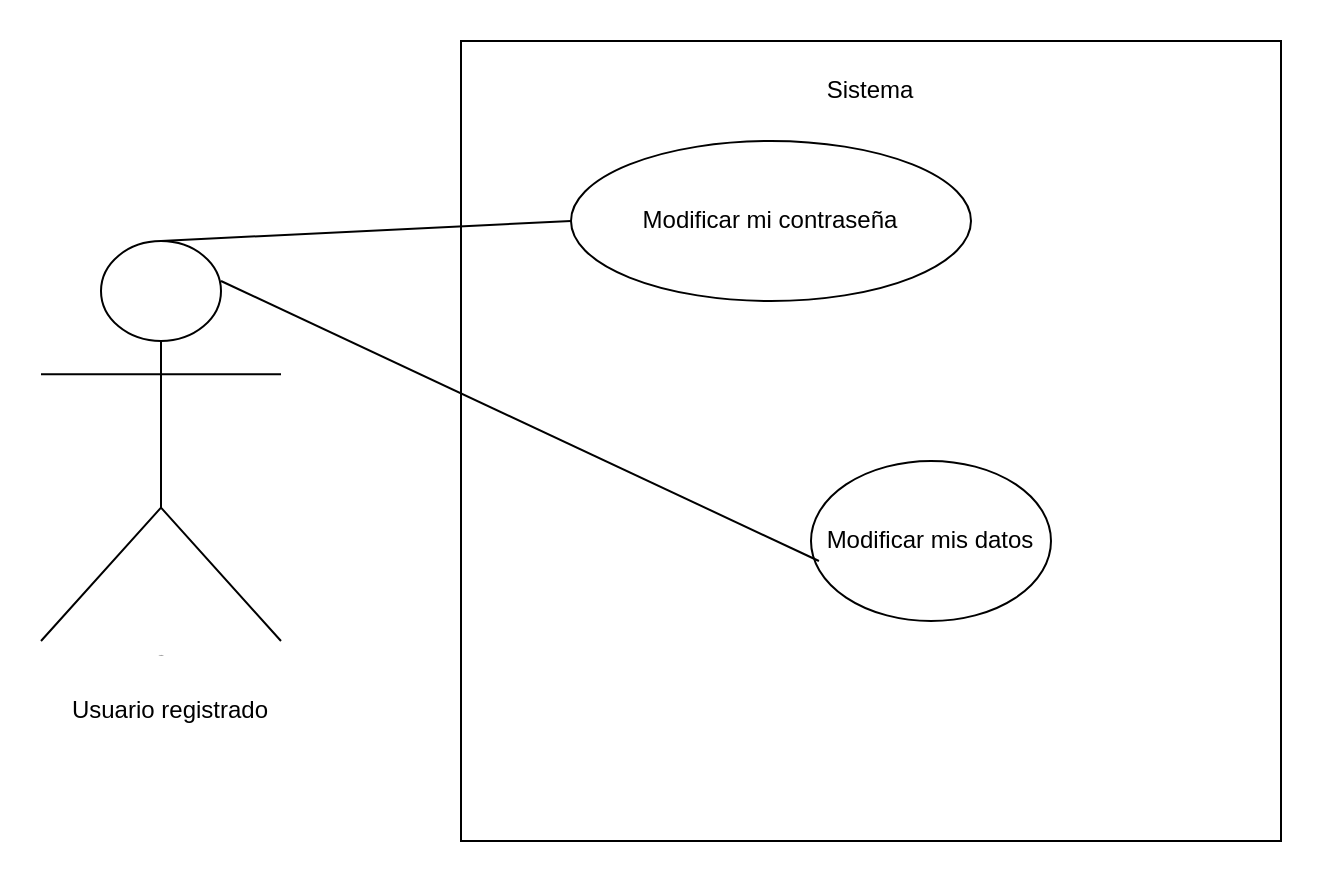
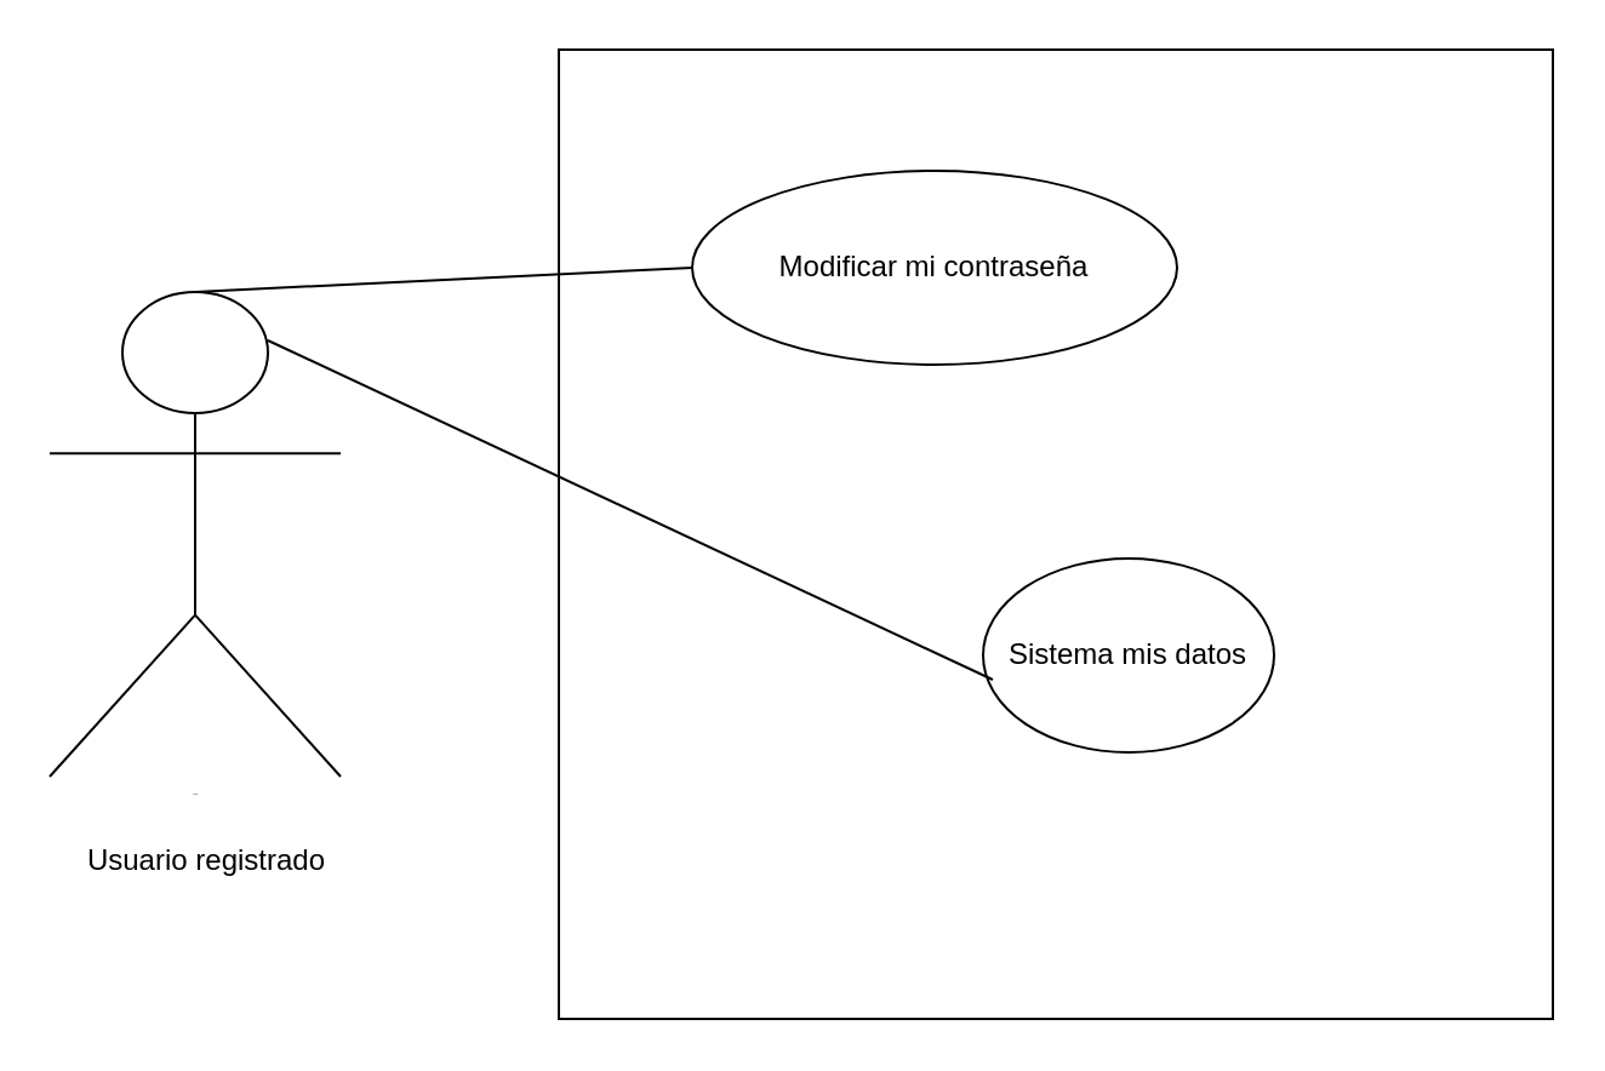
- <mxCell id="5" value="Sistema" style="text;html=1;strokeColor=none;fillColor=none;align=center;verticalAlign=middle;whiteSpace=wrap;rounded=0;" vertex="1" parent="1"><mxGeometry x="405" y="30" width="60" height="30" as="geometry" /></mxCell>
- <mxCell id="7" value="Modificar mis datos" style="ellipse;whiteSpace=wrap;html=1;" vertex="1" parent="1"><mxGeometry x="405" y="230" width="120" height="80" as="geometry" /></mxCell>
+ <mxCell id="7" value="Sistema mis datos" style="ellipse;whiteSpace=wrap;html=1;" vertex="1" parent="1"><mxGeometry x="405" y="230" width="120" height="80" as="geometry" /></mxCell>
